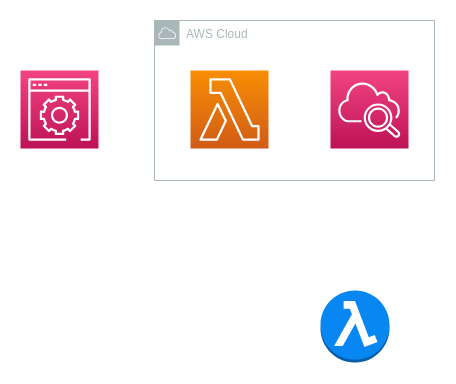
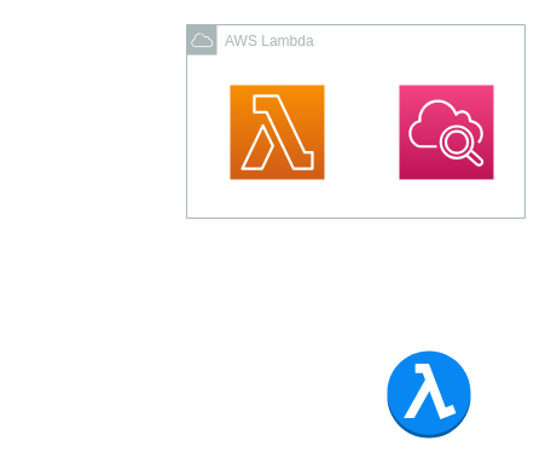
- <mxCell id="4" value="AWS Cloud" style="sketch=0;outlineConnect=0;gradientColor=none;html=1;whiteSpace=wrap;fontSize=12;fontStyle=0;shape=mxgraph.aws4.group;grIcon=mxgraph.aws4.group_aws_cloud;strokeColor=#AAB7B8;fillColor=none;verticalAlign=top;align=left;spacingLeft=30;fontColor=#AAB7B8;dashed=0;" parent="1" vertex="1"><mxGeometry x="154" y="20" width="280" height="160" as="geometry" /></mxCell>
+ <mxCell id="4" value="AWS Lambda" style="sketch=0;outlineConnect=0;gradientColor=none;html=1;whiteSpace=wrap;fontSize=12;fontStyle=0;shape=mxgraph.aws4.group;grIcon=mxgraph.aws4.group_aws_cloud;strokeColor=#AAB7B8;fillColor=none;verticalAlign=top;align=left;spacingLeft=30;fontColor=#AAB7B8;dashed=0;" parent="1" vertex="1"><mxGeometry x="154" y="20" width="280" height="160" as="geometry" /></mxCell>
- <mxCell id="3" value="AWS Management&lt;br&gt;Console" style="sketch=0;points=[[0,0,0],[0.25,0,0],[0.5,0,0],[0.75,0,0],[1,0,0],[0,1,0],[0.25,1,0],[0.5,1,0],[0.75,1,0],[1,1,0],[0,0.25,0],[0,0.5,0],[0,0.75,0],[1,0.25,0],[1,0.5,0],[1,0.75,0]];points=[[0,0,0],[0.25,0,0],[0.5,0,0],[0.75,0,0],[1,0,0],[0,1,0],[0.25,1,0],[0.5,1,0],[0.75,1,0],[1,1,0],[0,0.25,0],[0,0.5,0],[0,0.75,0],[1,0.25,0],[1,0.5,0],[1,0.75,0]];outlineConnect=0;fontColor=#FFFFFF;gradientColor=#F34482;gradientDirection=north;fillColor=#BC1356;strokeColor=#ffffff;dashed=0;verticalLabelPosition=bottom;verticalAlign=top;align=center;html=1;fontSize=12;fontStyle=0;aspect=fixed;shape=mxgraph.aws4.resourceIcon;resIcon=mxgraph.aws4.management_console;" parent="1" vertex="1"><mxGeometry x="20" y="70" width="78" height="78" as="geometry" /></mxCell>
- <mxCell id="2" style="edgeStyle=orthogonalEdgeStyle;rounded=0;orthogonalLoop=1;jettySize=auto;html=1;entryX=0;entryY=0.5;entryDx=0;entryDy=0;entryPerimeter=0;fontColor=#FFFFFF;strokeColor=#FFFFFF;" parent="1" source="3" target="6" edge="1"><mxGeometry relative="1" as="geometry" /></mxCell>
